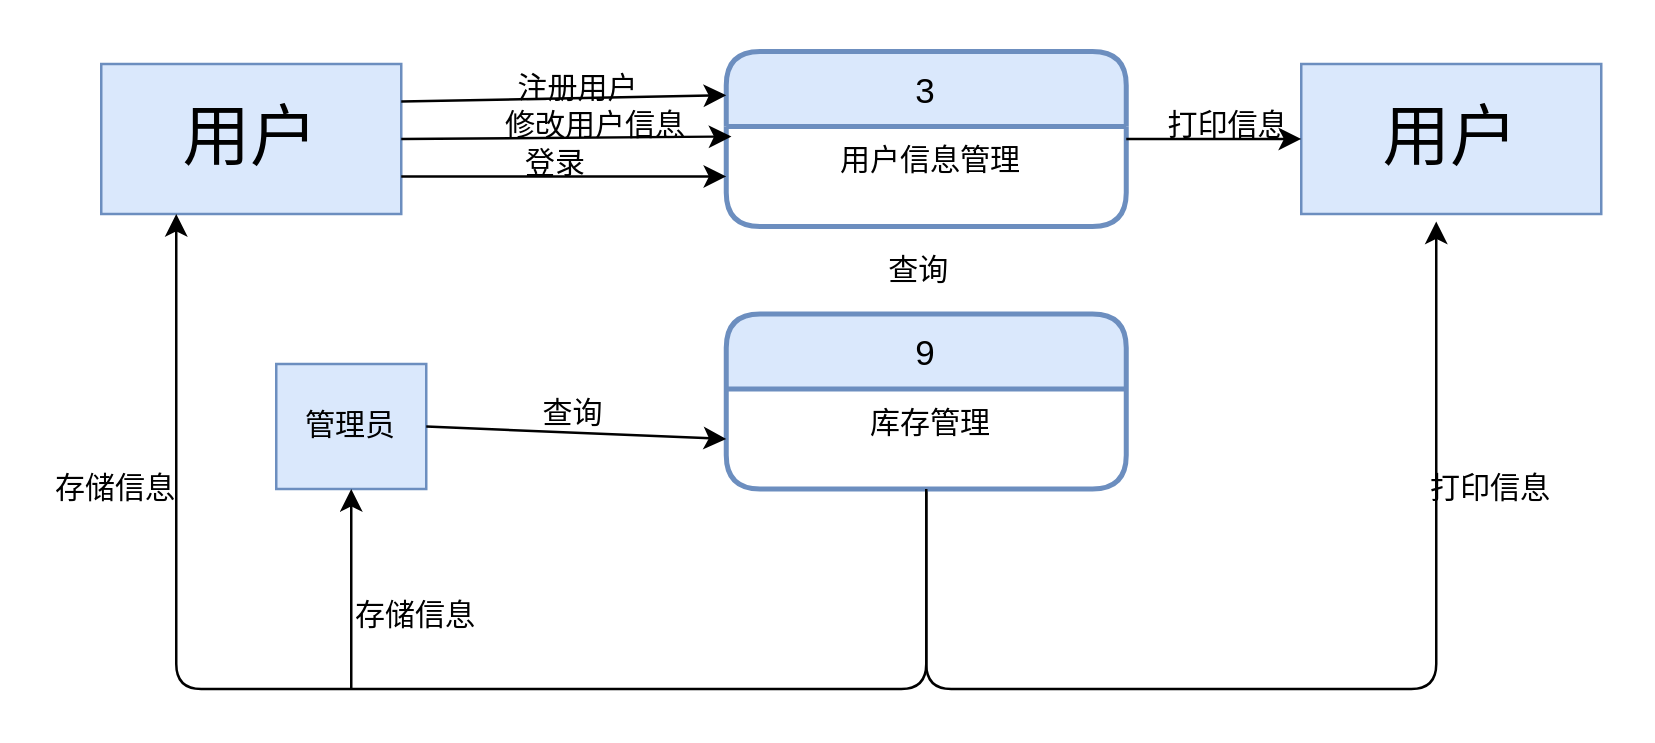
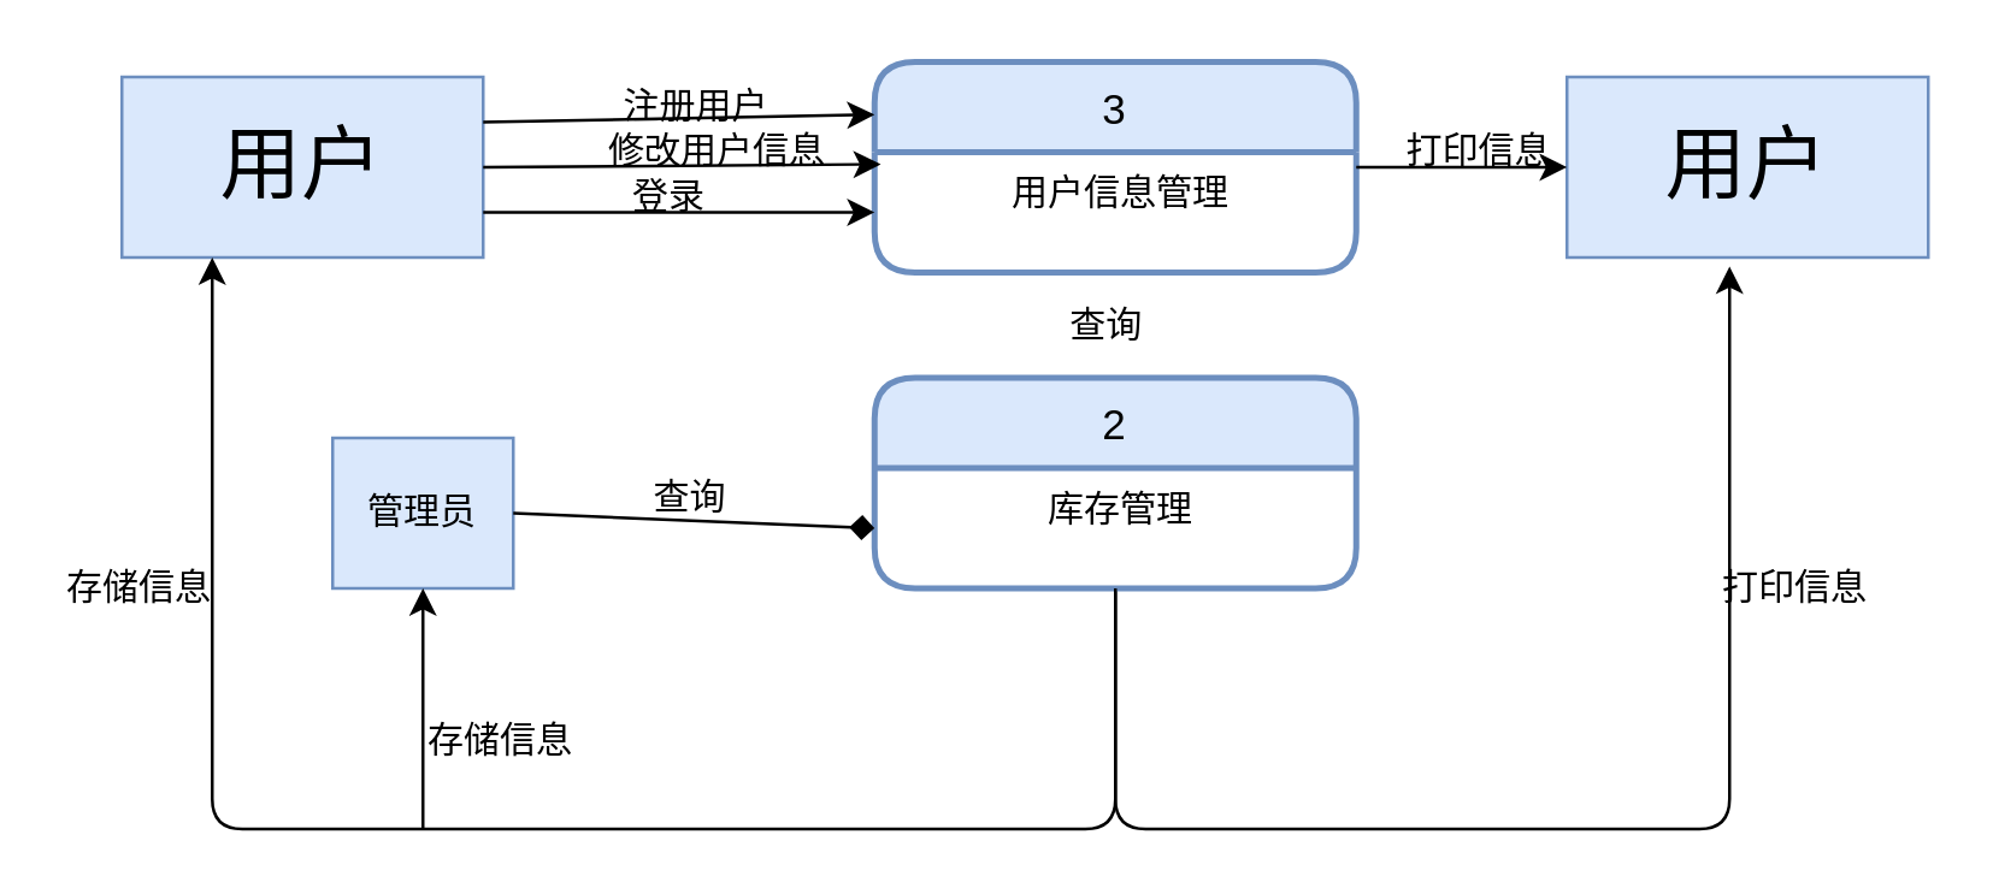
- <mxCell id="14" value="9" style="swimlane;childLayout=stackLayout;horizontal=1;startSize=30;horizontalStack=0;fillColor=#dae8fc;rounded=1;fontSize=14;fontStyle=0;strokeWidth=2;resizeParent=0;resizeLast=1;shadow=0;dashed=0;align=center;strokeColor=#6c8ebf;" parent="1" vertex="1"><mxGeometry x="290" y="125" width="160" height="70" as="geometry"><mxRectangle x="270" y="-10" width="40" height="30" as="alternateBounds" /></mxGeometry></mxCell>
+ <mxCell id="14" value="2" style="swimlane;childLayout=stackLayout;horizontal=1;startSize=30;horizontalStack=0;fillColor=#dae8fc;rounded=1;fontSize=14;fontStyle=0;strokeWidth=2;resizeParent=0;resizeLast=1;shadow=0;dashed=0;align=center;strokeColor=#6c8ebf;" parent="1" vertex="1"><mxGeometry x="290" y="125" width="160" height="70" as="geometry"><mxRectangle x="270" y="-10" width="40" height="30" as="alternateBounds" /></mxGeometry></mxCell>
- <mxCell id="24" value="" style="endArrow=classic;html=1;exitX=1;exitY=0.5;exitDx=0;exitDy=0;entryX=0;entryY=0.5;entryDx=0;entryDy=0;" edge="1" parent="1" source="9" target="15"><mxGeometry width="50" height="50" relative="1" as="geometry"><mxPoint x="220" y="265" as="sourcePoint" /><mxPoint x="270" y="215" as="targetPoint" /></mxGeometry></mxCell>
+ <mxCell id="24" value="" style="endArrow=diamond;html=1;exitX=1;exitY=0.5;exitDx=0;exitDy=0;entryX=0;entryY=0.5;entryDx=0;entryDy=0;" edge="1" parent="1" source="9" target="15"><mxGeometry width="50" height="50" relative="1" as="geometry"><mxPoint x="220" y="265" as="sourcePoint" /><mxPoint x="270" y="215" as="targetPoint" /></mxGeometry></mxCell>
